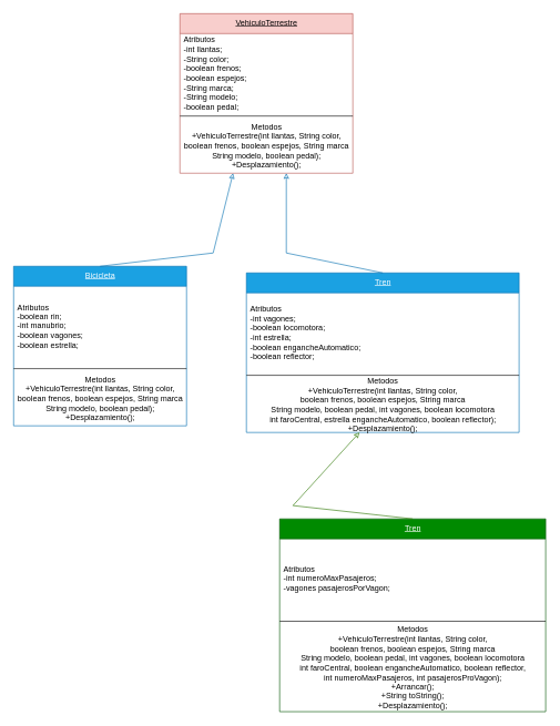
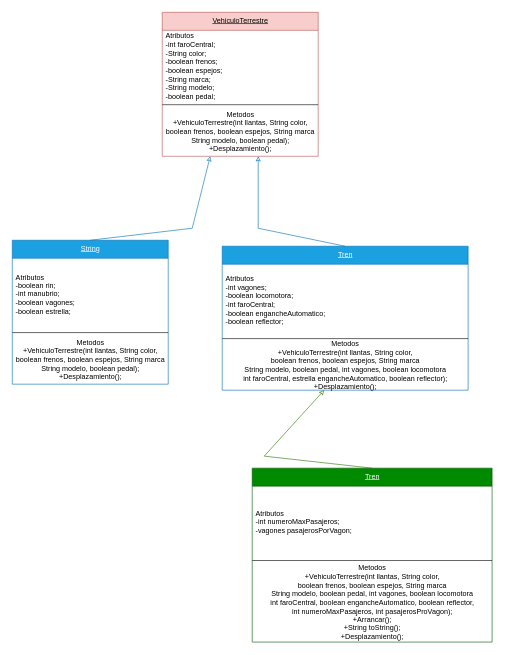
- <mxCell id="7" value="&lt;div&gt;Atributos&lt;/div&gt;&lt;div&gt;-int llantas;&lt;/div&gt;&lt;div&gt;-&lt;span style=&quot;white-space: pre&quot;&gt;&lt;/span&gt;String color;&lt;/div&gt;&lt;div&gt;-boolean frenos;&lt;/div&gt;&lt;div&gt;-boolean espejos;&lt;/div&gt;&lt;div&gt;-String marca;&lt;/div&gt;&lt;div&gt;-String modelo;&lt;/div&gt;&lt;div&gt;-boolean pedal;&lt;br&gt;&lt;/div&gt;" style="html=1;strokeColor=none;fillColor=none;align=left;verticalAlign=middle;spacingLeft=4;spacingRight=4;rotatable=0;points=[[0,0.5],[1,0.5]];resizeWidth=1;" vertex="1" parent="6"><mxGeometry y="30" width="260" height="120" as="geometry" /></mxCell>
+ <mxCell id="7" value="&lt;div&gt;Atributos&lt;/div&gt;&lt;div&gt;-int faroCentral;&lt;/div&gt;&lt;div&gt;-&lt;span style=&quot;white-space: pre&quot;&gt;&lt;/span&gt;String color;&lt;/div&gt;&lt;div&gt;-boolean frenos;&lt;/div&gt;&lt;div&gt;-boolean espejos;&lt;/div&gt;&lt;div&gt;-String marca;&lt;/div&gt;&lt;div&gt;-String modelo;&lt;/div&gt;&lt;div&gt;-boolean pedal;&lt;br&gt;&lt;/div&gt;" style="html=1;strokeColor=none;fillColor=none;align=left;verticalAlign=middle;spacingLeft=4;spacingRight=4;rotatable=0;points=[[0,0.5],[1,0.5]];resizeWidth=1;" vertex="1" parent="6"><mxGeometry y="30" width="260" height="120" as="geometry" /></mxCell>
- <mxCell id="2" value="Bicicleta" style="swimlane;fontStyle=4;align=center;verticalAlign=top;childLayout=stackLayout;horizontal=1;startSize=30;horizontalStack=0;resizeParent=1;resizeParentMax=0;resizeLast=0;collapsible=0;marginBottom=0;html=1;fillColor=#1ba1e2;strokeColor=#006EAF;fontColor=#ffffff;" vertex="1" parent="1"><mxGeometry x="20" y="400" width="260" height="240" as="geometry" /></mxCell>
+ <mxCell id="2" value="String" style="swimlane;fontStyle=4;align=center;verticalAlign=top;childLayout=stackLayout;horizontal=1;startSize=30;horizontalStack=0;resizeParent=1;resizeParentMax=0;resizeLast=0;collapsible=0;marginBottom=0;html=1;fillColor=#1ba1e2;strokeColor=#006EAF;fontColor=#ffffff;" vertex="1" parent="1"><mxGeometry x="20" y="400" width="260" height="240" as="geometry" /></mxCell>
- <mxCell id="11" value="&lt;div&gt;Atributos&lt;/div&gt;&lt;div&gt;-int vagones;&lt;/div&gt;&lt;div&gt;-&lt;span style=&quot;white-space: pre&quot;&gt;&lt;/span&gt;boolean locomotora;&lt;/div&gt;&lt;div&gt;-int estrella;&lt;/div&gt;&lt;div&gt;-boolean engancheAutomatico;&lt;/div&gt;&lt;div&gt;-boolean reflector;&lt;/div&gt;" style="html=1;strokeColor=none;fillColor=none;align=left;verticalAlign=middle;spacingLeft=4;spacingRight=4;rotatable=0;points=[[0,0.5],[1,0.5]];resizeWidth=1;" vertex="1" parent="10"><mxGeometry y="30" width="410" height="120" as="geometry" /></mxCell>
+ <mxCell id="11" value="&lt;div&gt;Atributos&lt;/div&gt;&lt;div&gt;-int vagones;&lt;/div&gt;&lt;div&gt;-&lt;span style=&quot;white-space: pre&quot;&gt;&lt;/span&gt;boolean locomotora;&lt;/div&gt;&lt;div&gt;-int faroCentral;&lt;/div&gt;&lt;div&gt;-boolean engancheAutomatico;&lt;/div&gt;&lt;div&gt;-boolean reflector;&lt;/div&gt;" style="html=1;strokeColor=none;fillColor=none;align=left;verticalAlign=middle;spacingLeft=4;spacingRight=4;rotatable=0;points=[[0,0.5],[1,0.5]];resizeWidth=1;" vertex="1" parent="10"><mxGeometry y="30" width="410" height="120" as="geometry" /></mxCell>
